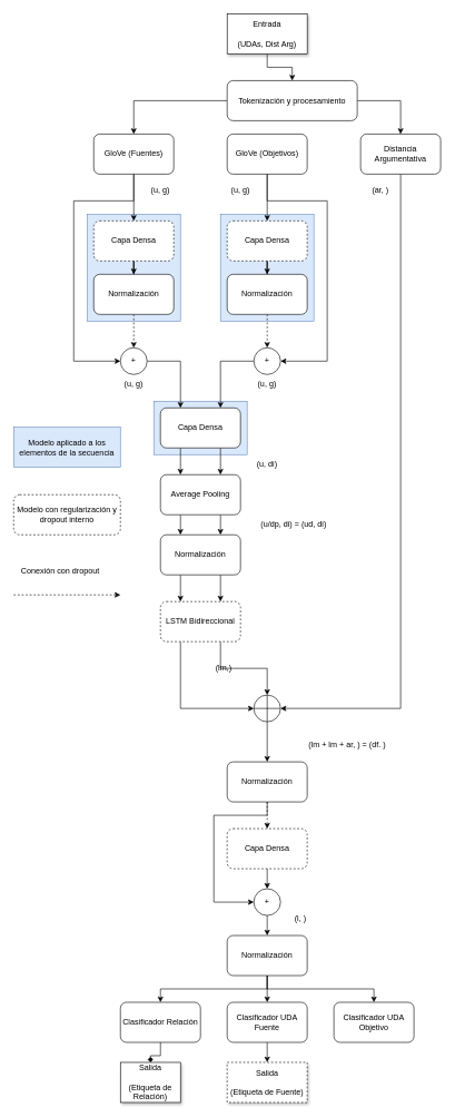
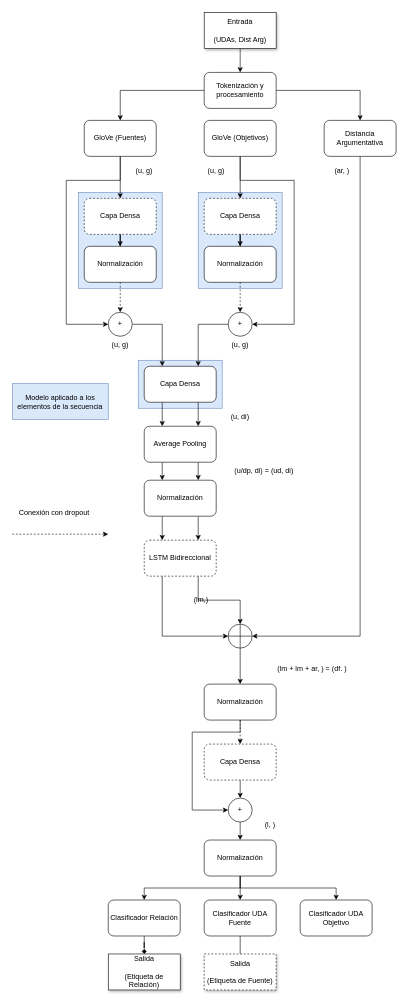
- <mxCell id="9" value="Tokenización y procesamiento" style="rounded=1;whiteSpace=wrap;shadow=0;sketch=0;" parent="1" vertex="1"><mxGeometry x="340" y="120" width="195" height="60" as="geometry" /></mxCell>
+ <mxCell id="9" value="Tokenización y procesamiento" style="rounded=1;whiteSpace=wrap;shadow=0;sketch=0;" parent="1" vertex="1"><mxGeometry x="340" y="120" width="120" height="60" as="geometry" /></mxCell>
- <mxCell id="63" value="Modelo con regularización y dropout interno" style="rounded=1;whiteSpace=wrap;shadow=0;sketch=0;dashed=1;" parent="1" vertex="1"><mxGeometry y="740" width="160" height="60" as="geometry" x="20" /></mxCell>
- <mxCell id="57" value="" style="edgeStyle=orthogonalEdgeStyle;rounded=0;jumpStyle=gap;orthogonalLoop=1;jettySize=auto;exitX=0.5;exitY=1;exitDx=0;exitDy=0;entryX=0.5;entryY=0;entryDx=0;entryDy=0;strokeColor=default;" parent="1" source="58" target="61" edge="1"><mxGeometry relative="1" as="geometry" /></mxCell>
+ <mxCell id="57" value="" style="edgeStyle=orthogonalEdgeStyle;rounded=0;jumpStyle=gap;orthogonalLoop=1;jettySize=auto;exitX=0.5;exitY=1;exitDx=0;exitDy=0;entryX=0.5;entryY=0;entryDx=0;entryDy=0;strokeColor=default;endArrow=none;" parent="1" source="58" target="61" edge="1"><mxGeometry relative="1" as="geometry" /></mxCell>
- <mxCell id="60" value="Salida &#10;&#10;(Etiqueta de Relación)" style="rounded=0;whiteSpace=wrap;shadow=1;sketch=0;" parent="1" vertex="1"><mxGeometry x="180" y="1590" width="90" height="60" as="geometry" /></mxCell>
+ <mxCell id="60" value="Salida &#10;&#10;(Etiqueta de Relación)" style="rounded=0;whiteSpace=wrap;shadow=1;sketch=0;" parent="1" vertex="1"><mxGeometry x="180" y="1590" width="120" height="60" as="geometry" /></mxCell>
